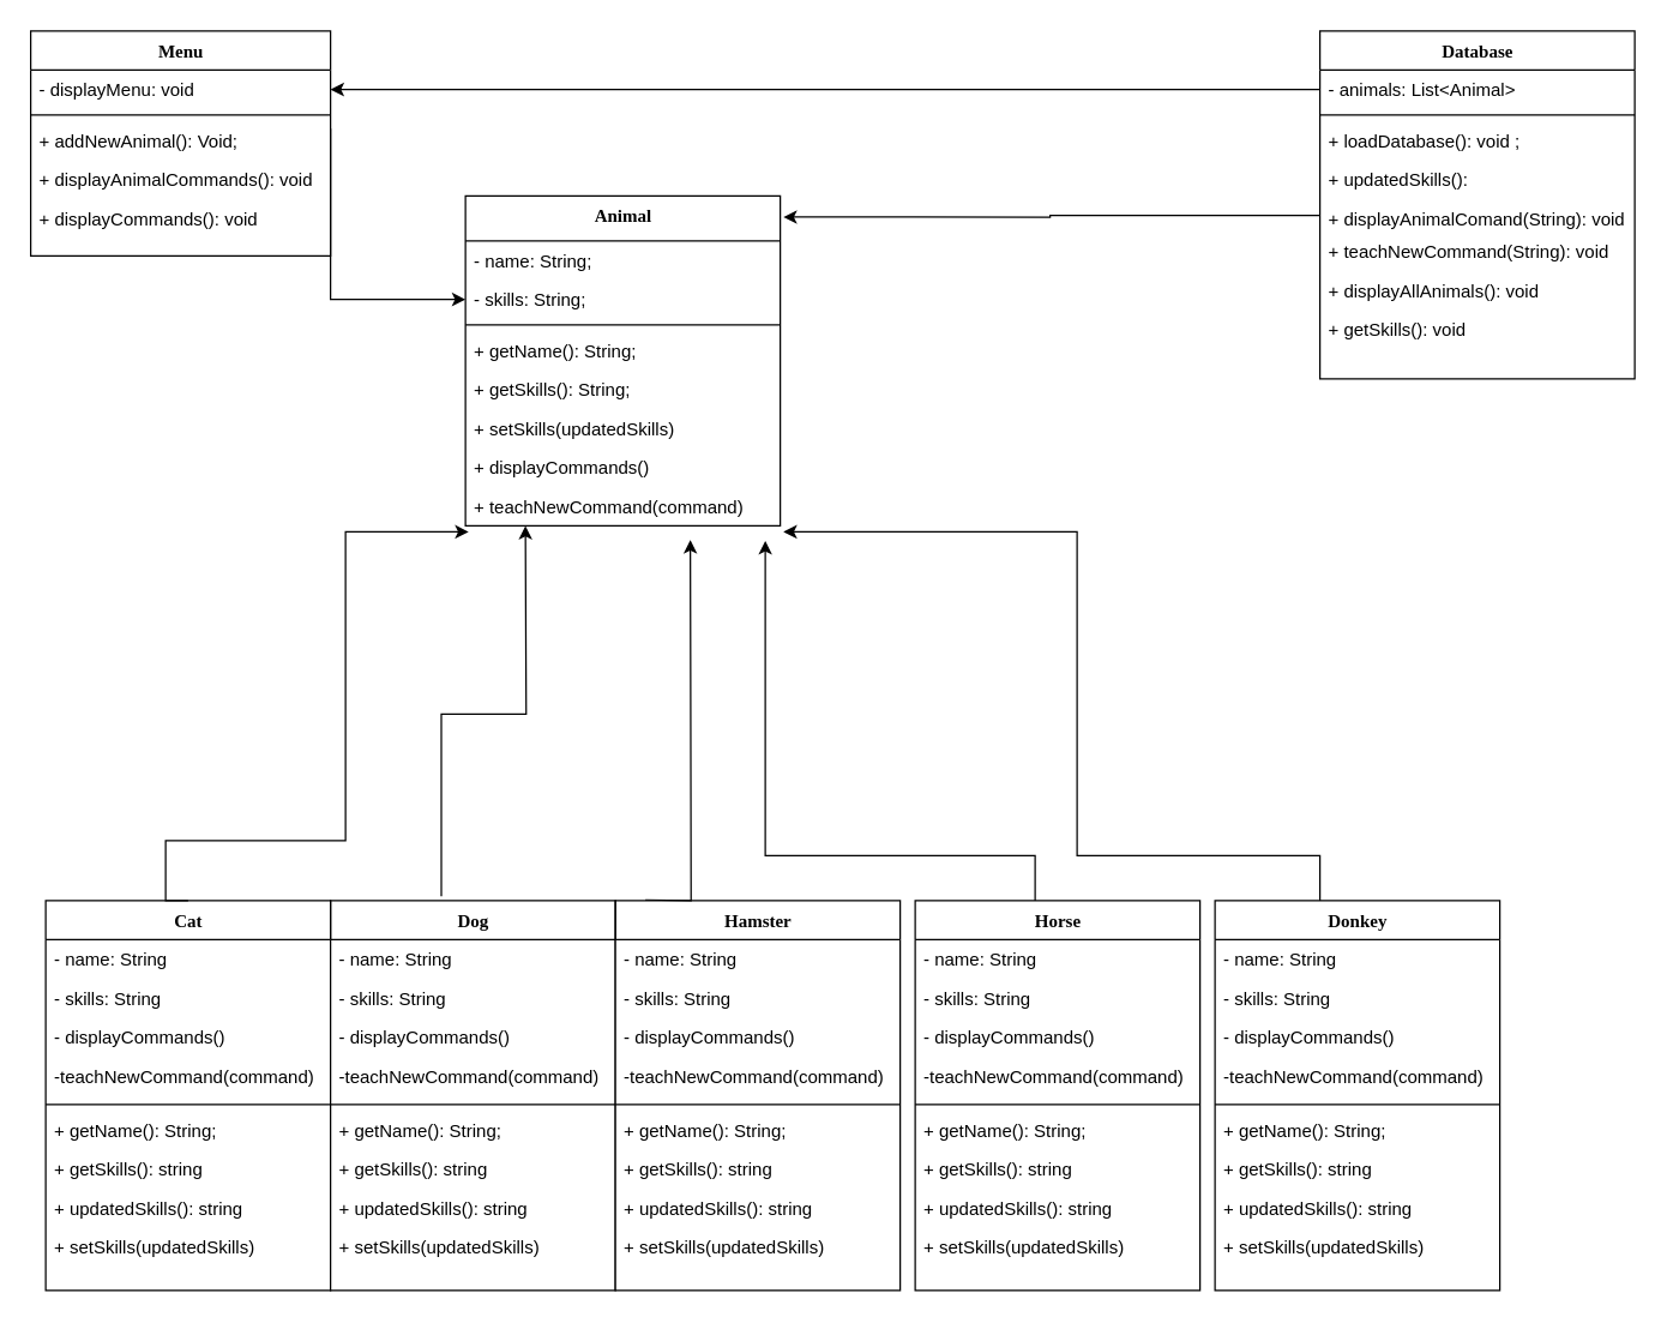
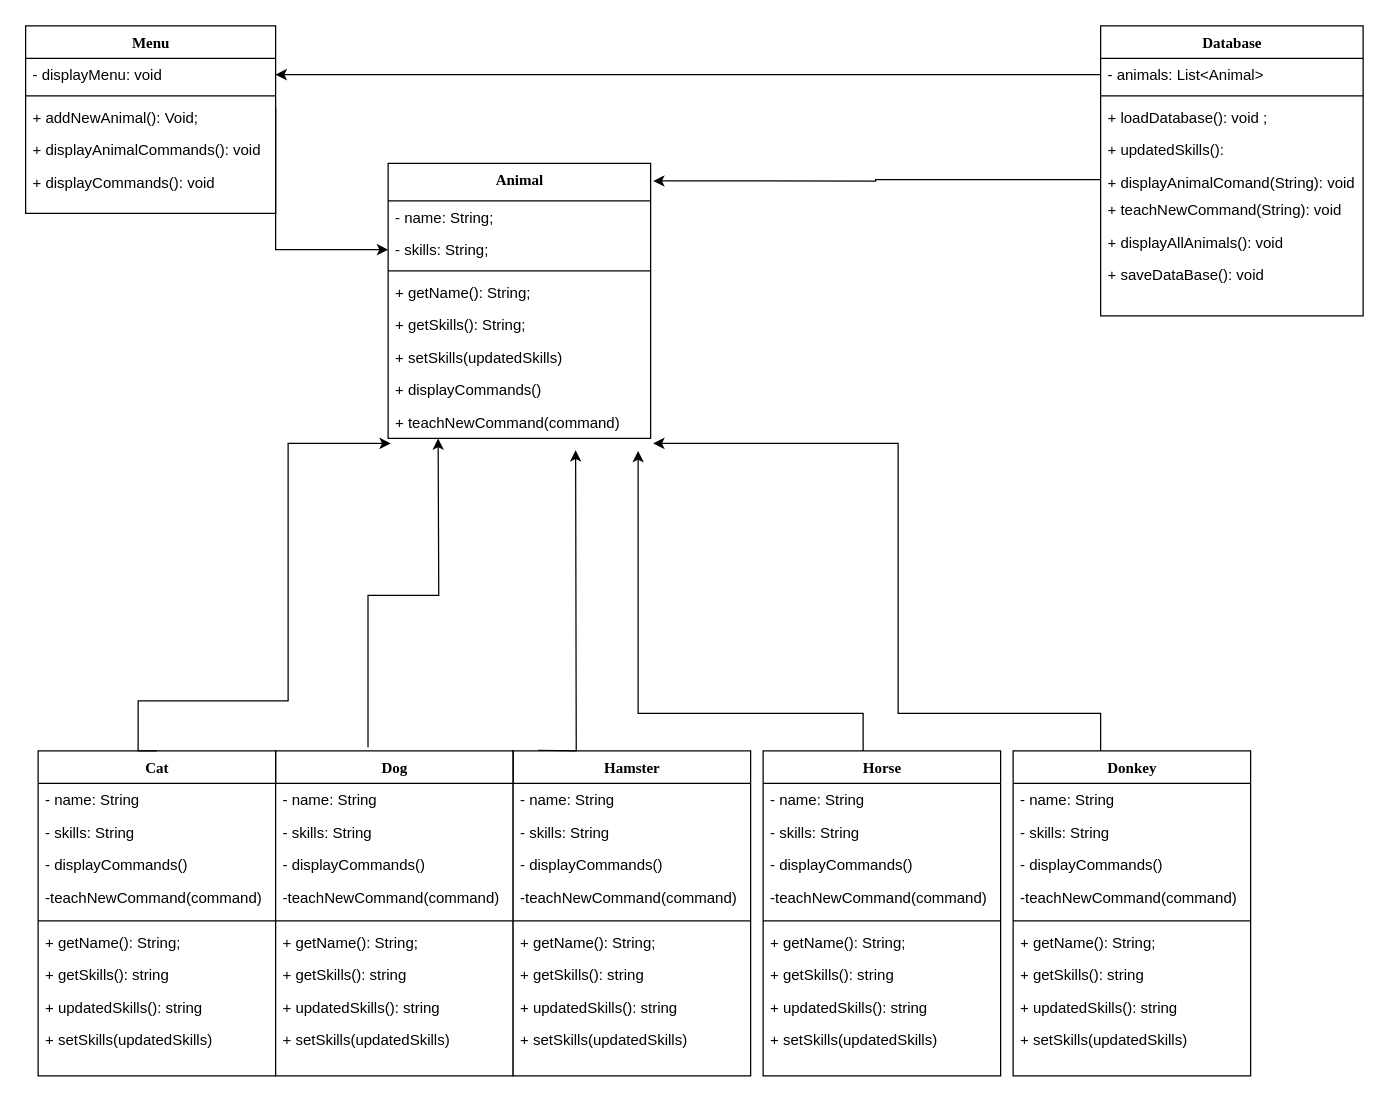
- <mxCell id="38" value="+ getSkills(): void" style="text;html=1;strokeColor=none;fillColor=none;align=left;verticalAlign=top;spacingLeft=4;spacingRight=4;whiteSpace=wrap;overflow=hidden;rotatable=0;points=[[0,0.5],[1,0.5]];portConstraint=eastwest;" parent="30" vertex="1"><mxGeometry y="186" width="210" height="26" as="geometry" /></mxCell>
+ <mxCell id="38" value="+ saveDataBase(): void" style="text;html=1;strokeColor=none;fillColor=none;align=left;verticalAlign=top;spacingLeft=4;spacingRight=4;whiteSpace=wrap;overflow=hidden;rotatable=0;points=[[0,0.5],[1,0.5]];portConstraint=eastwest;" parent="30" vertex="1"><mxGeometry y="186" width="210" height="26" as="geometry" /></mxCell>
